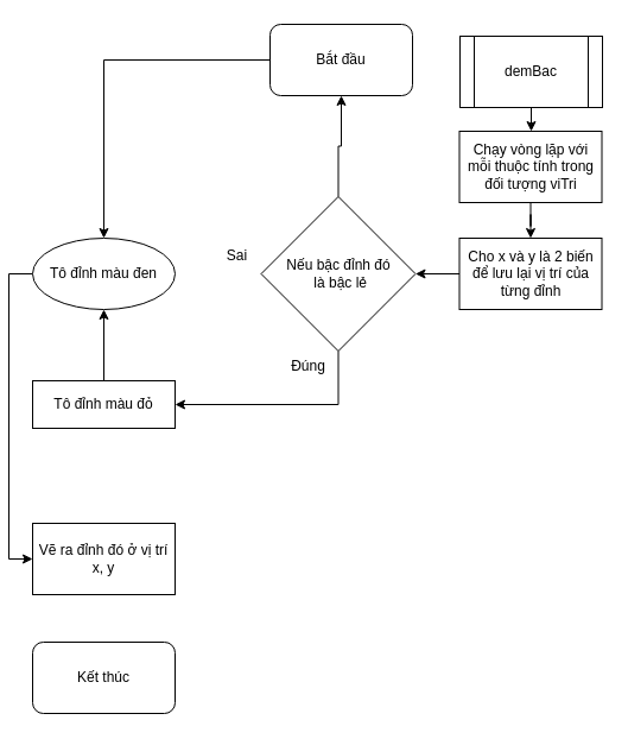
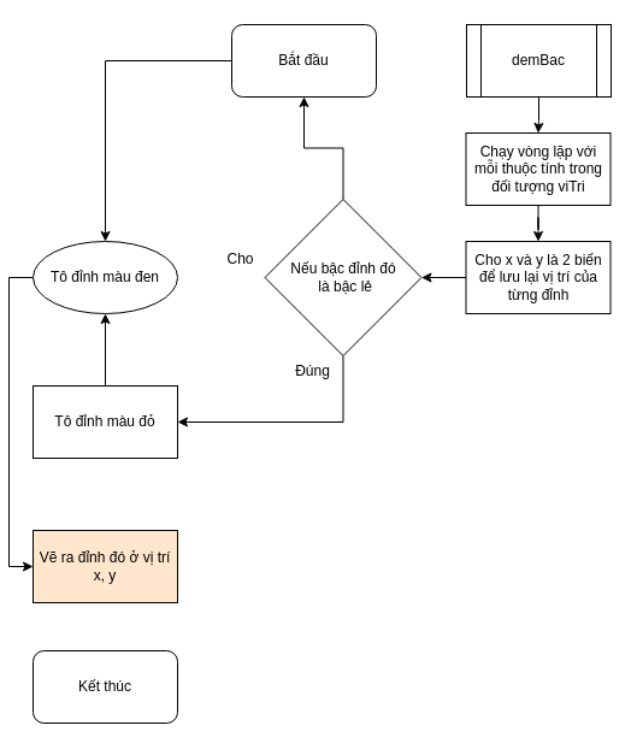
- <mxCell id="3" value="Bắt đầu" style="rounded=1;whiteSpace=wrap;html=1;" vertex="1" parent="1"><mxGeometry x="220" width="120" height="60" as="geometry" y="20" /></mxCell>
+ <mxCell id="3" value="Bắt đầu" style="rounded=1;whiteSpace=wrap;html=1;" vertex="1" parent="1"><mxGeometry x="185" y="20" width="120" height="60" as="geometry" /></mxCell>
- <mxCell id="7" value="demBac" style="shape=process;whiteSpace=wrap;html=1;backgroundOutline=1;" vertex="1" parent="1"><mxGeometry x="380" y="30" width="120" height="60" as="geometry" /></mxCell>
+ <mxCell id="7" value="demBac" style="shape=process;whiteSpace=wrap;html=1;backgroundOutline=1;" vertex="1" parent="1"><mxGeometry x="380" width="120" height="60" as="geometry" y="20" /></mxCell>
- <mxCell id="20" value="Sai" style="text;html=1;align=center;verticalAlign=middle;resizable=0;points=[];autosize=1;strokeColor=none;fillColor=none;" vertex="1" parent="1"><mxGeometry x="172" y="200" width="40" height="30" as="geometry" /></mxCell>
+ <mxCell id="20" value="Cho" style="text;html=1;align=center;verticalAlign=middle;resizable=0;points=[];autosize=1;strokeColor=none;fillColor=none;" vertex="1" parent="1"><mxGeometry x="172" y="200" width="40" height="30" as="geometry" /></mxCell>
- <mxCell id="14" value="Tô đỉnh màu đỏ" style="rounded=0;whiteSpace=wrap;html=1;" vertex="1" parent="1"><mxGeometry x="20" y="320" width="120" height="40" as="geometry" /></mxCell>
+ <mxCell id="14" value="Tô đỉnh màu đỏ" style="rounded=0;whiteSpace=wrap;html=1;" vertex="1" parent="1"><mxGeometry x="20" y="320" width="120" height="60" as="geometry" /></mxCell>
- <mxCell id="17" value="Vẽ ra đỉnh đó ở vị trí x, y" style="rounded=0;whiteSpace=wrap;html=1;" vertex="1" parent="1"><mxGeometry x="20" y="440" width="120" height="60" as="geometry" /></mxCell>
+ <mxCell id="17" value="Vẽ ra đỉnh đó ở vị trí x, y" style="rounded=0;whiteSpace=wrap;html=1;fillColor=#ffe6cc;" vertex="1" parent="1"><mxGeometry x="20" y="440" width="120" height="60" as="geometry" /></mxCell>
